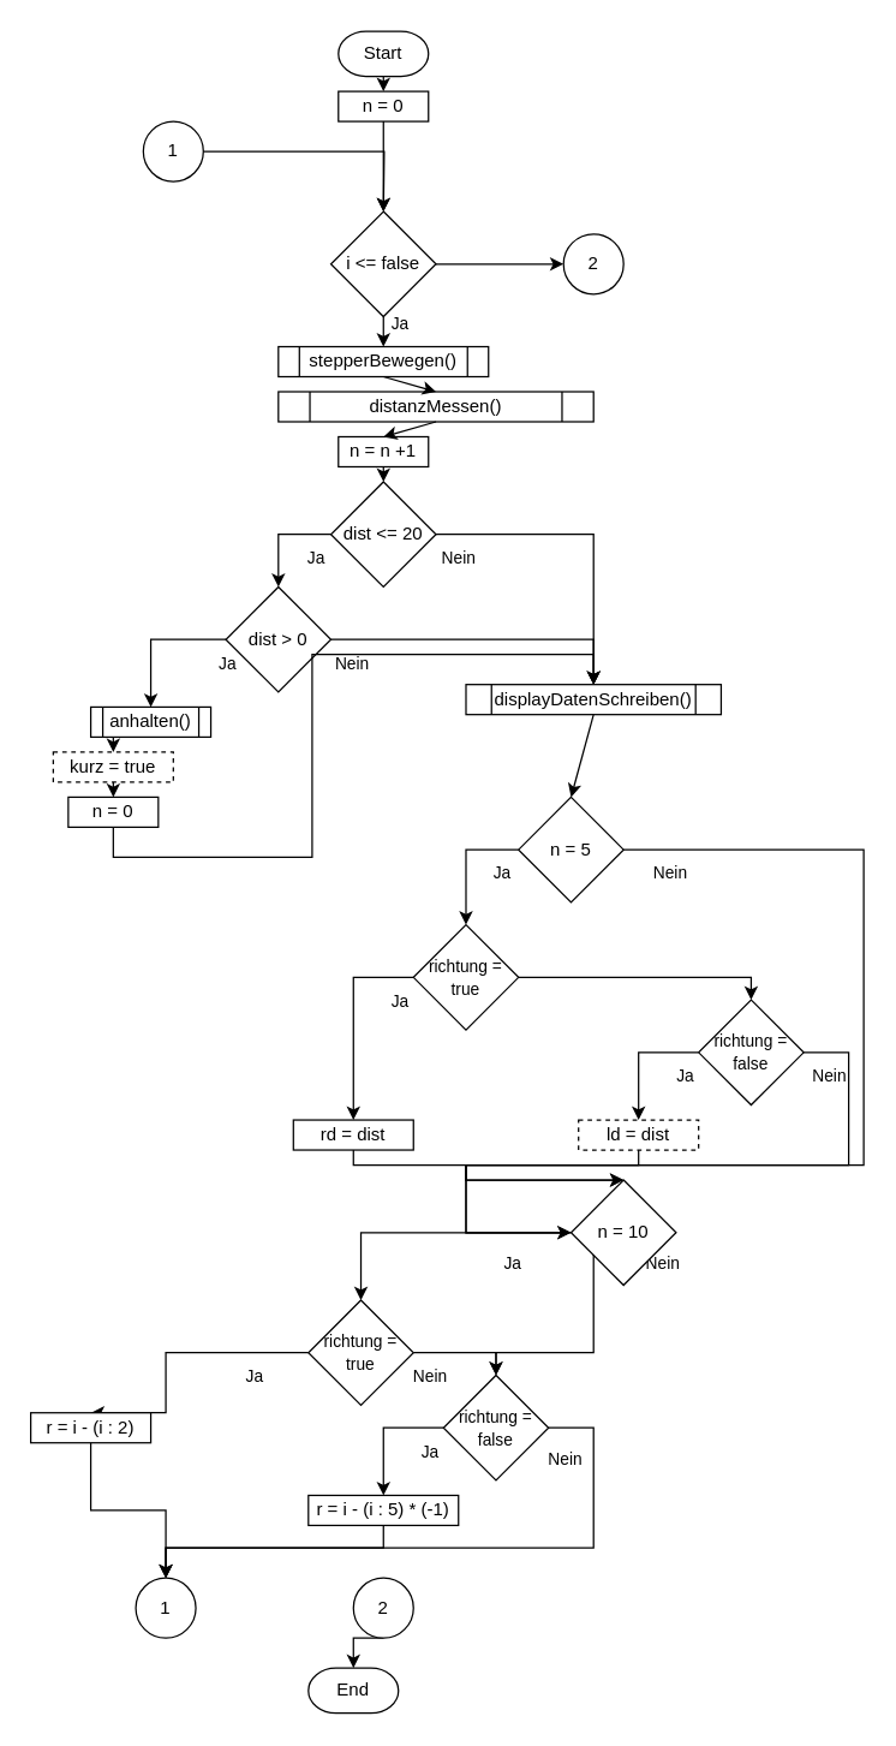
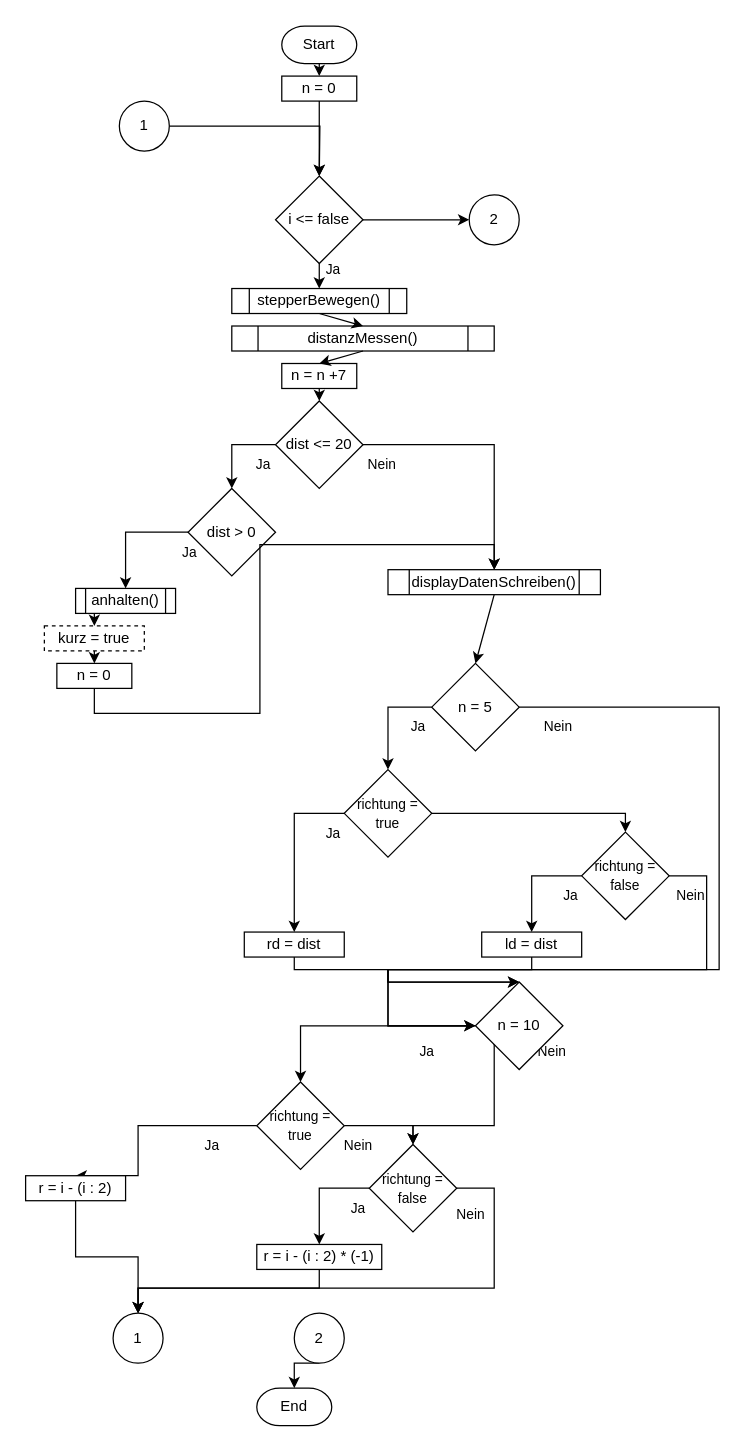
- <mxCell id="8" value="n = n +1" style="rounded=0;whiteSpace=wrap;html=1;absoluteArcSize=1;arcSize=14;strokeWidth=1;" parent="1" vertex="1"><mxGeometry x="225" y="290" width="60" height="20" as="geometry" /></mxCell>
+ <mxCell id="8" value="n = n +7" style="rounded=0;whiteSpace=wrap;html=1;absoluteArcSize=1;arcSize=14;strokeWidth=1;" parent="1" vertex="1"><mxGeometry x="225" y="290" width="60" height="20" as="geometry" /></mxCell>
- <mxCell id="14" style="edgeStyle=orthogonalEdgeStyle;rounded=0;orthogonalLoop=1;jettySize=auto;html=1;exitX=1;exitY=0.5;exitDx=0;exitDy=0;exitPerimeter=0;entryX=0.5;entryY=0;entryDx=0;entryDy=0;" parent="1" source="16" target="26" edge="1"><mxGeometry relative="1" as="geometry" /></mxCell>
- <mxCell id="15" value="Nein" style="edgeLabel;html=1;align=center;verticalAlign=middle;resizable=0;points=[];" parent="14" vertex="1" connectable="0"><mxGeometry x="-0.886" relative="1" as="geometry"><mxPoint x="1" y="15" as="offset" /></mxGeometry></mxCell>
- <mxCell id="51" value="ld = dist" style="rounded=0;whiteSpace=wrap;html=1;absoluteArcSize=1;arcSize=14;strokeWidth=1;dashed=1;" parent="1" vertex="1"><mxGeometry x="385" y="745" width="80" height="20" as="geometry" /></mxCell>
+ <mxCell id="51" value="ld = dist" style="rounded=0;whiteSpace=wrap;html=1;absoluteArcSize=1;arcSize=14;strokeWidth=1;" parent="1" vertex="1"><mxGeometry x="385" y="745" width="80" height="20" as="geometry" /></mxCell>
- <mxCell id="70" value="r = i - (i : 5) * (-1)" style="rounded=0;whiteSpace=wrap;html=1;absoluteArcSize=1;arcSize=14;strokeWidth=1;" parent="1" vertex="1"><mxGeometry x="205" y="995" width="100" height="20" as="geometry" /></mxCell>
+ <mxCell id="70" value="r = i - (i : 2) * (-1)" style="rounded=0;whiteSpace=wrap;html=1;absoluteArcSize=1;arcSize=14;strokeWidth=1;" parent="1" vertex="1"><mxGeometry x="205" y="995" width="100" height="20" as="geometry" /></mxCell>
